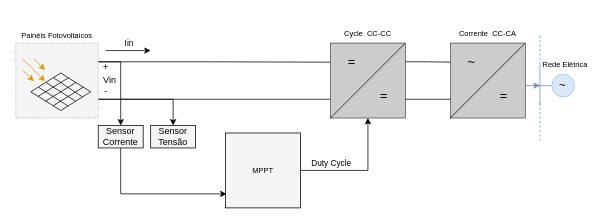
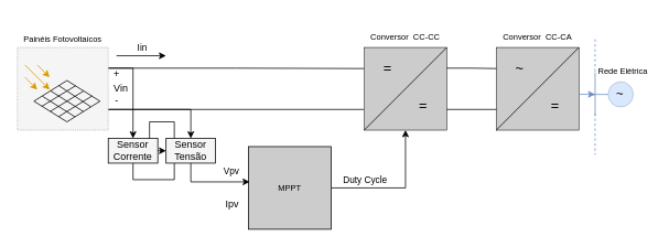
- <mxCell id="12" value="&lt;font style=&quot;font-size: 10px&quot;&gt;Cycle&amp;nbsp; CC-CC&lt;/font&gt;" style="text;html=1;strokeColor=none;fillColor=none;align=center;verticalAlign=middle;whiteSpace=wrap;rounded=0;shadow=0;glass=0;sketch=0;fontFamily=Helvetica;fontSize=15;" parent="6" vertex="1"><mxGeometry y="7" width="100" height="30" as="geometry" /></mxCell>
+ <mxCell id="12" value="&lt;font style=&quot;font-size: 10px&quot;&gt;Conversor&amp;nbsp; CC-CC&lt;/font&gt;" style="text;html=1;strokeColor=none;fillColor=none;align=center;verticalAlign=middle;whiteSpace=wrap;rounded=0;shadow=0;glass=0;sketch=0;fontFamily=Helvetica;fontSize=15;" parent="6" vertex="1"><mxGeometry y="7" width="100" height="30" as="geometry" /></mxCell>
- <mxCell id="49" value="&lt;font style=&quot;font-size: 10px&quot;&gt;Corrente&amp;nbsp; CC-CA&lt;/font&gt;" style="text;html=1;strokeColor=none;fillColor=none;align=center;verticalAlign=middle;whiteSpace=wrap;rounded=0;shadow=0;glass=0;sketch=0;fontFamily=Helvetica;fontSize=15;" parent="43" vertex="1"><mxGeometry y="7" width="100" height="30" as="geometry" /></mxCell>
+ <mxCell id="49" value="&lt;font style=&quot;font-size: 10px&quot;&gt;Conversor&amp;nbsp; CC-CA&lt;/font&gt;" style="text;html=1;strokeColor=none;fillColor=none;align=center;verticalAlign=middle;whiteSpace=wrap;rounded=0;shadow=0;glass=0;sketch=0;fontFamily=Helvetica;fontSize=15;" parent="43" vertex="1"><mxGeometry y="7" width="100" height="30" as="geometry" /></mxCell>
+ <mxCell id="20" style="edgeStyle=orthogonalEdgeStyle;rounded=0;orthogonalLoop=1;jettySize=auto;html=1;entryX=0.013;entryY=0.427;entryDx=0;entryDy=0;entryPerimeter=0;fontColor=#000000;exitX=0.5;exitY=1;exitDx=0;exitDy=0;" parent="1" source="22" target="15" edge="1"><mxGeometry relative="1" as="geometry"><mxPoint x="220" y="197" as="sourcePoint" /></mxGeometry></mxCell>
+ <mxCell id="21" value="Vpv" style="edgeLabel;html=1;align=center;verticalAlign=middle;resizable=0;points=[];fontColor=#000000;" parent="20" vertex="1" connectable="0"><mxGeometry x="0.519" y="1" relative="1" as="geometry"><mxPoint y="-12" as="offset" /></mxGeometry></mxCell>
- <mxCell id="15" value="&lt;font color=&quot;#000000&quot;&gt;MPPT&lt;/font&gt;" style="whiteSpace=wrap;html=1;aspect=fixed;rounded=0;shadow=0;glass=0;sketch=0;fontFamily=Helvetica;fontSize=10;strokeColor=default;strokeWidth=1;fillColor=#f5f5f5;fontColor=#333333;" parent="1" vertex="1"><mxGeometry x="300" y="177" width="100" height="100" as="geometry" /></mxCell>
+ <mxCell id="15" value="&lt;font color=&quot;#000000&quot;&gt;MPPT&lt;/font&gt;" style="whiteSpace=wrap;html=1;aspect=fixed;rounded=0;shadow=0;glass=0;sketch=0;fontFamily=Helvetica;fontSize=10;strokeColor=default;strokeWidth=1;fillColor=#CCCCCC;fontColor=#333333;" parent="1" vertex="1"><mxGeometry x="300" y="177" width="100" height="100" as="geometry" /></mxCell>
- <mxCell id="18" style="edgeStyle=orthogonalEdgeStyle;rounded=0;orthogonalLoop=1;jettySize=auto;html=1;entryX=0.013;entryY=0.813;entryDx=0;entryDy=0;entryPerimeter=0;fontColor=#000000;exitX=0.5;exitY=1;exitDx=0;exitDy=0;" parent="1" source="19" target="15" edge="1"><mxGeometry relative="1" as="geometry" /></mxCell>
+ <mxCell id="18" style="edgeStyle=orthogonalEdgeStyle;rounded=0;orthogonalLoop=1;jettySize=auto;html=1;fontColor=#000000;exitX=0.5;exitY=1;exitDx=0;exitDy=0;" parent="1" source="19" target="22" edge="1"><mxGeometry relative="1" as="geometry" /></mxCell>
+ <mxCell id="42" value="Ipv" style="text;html=1;align=center;verticalAlign=middle;resizable=0;points=[];autosize=1;strokeColor=none;fillColor=none;fontColor=#000000;" parent="1" vertex="1"><mxGeometry x="265" y="237" width="30" height="20" as="geometry" /></mxCell>
